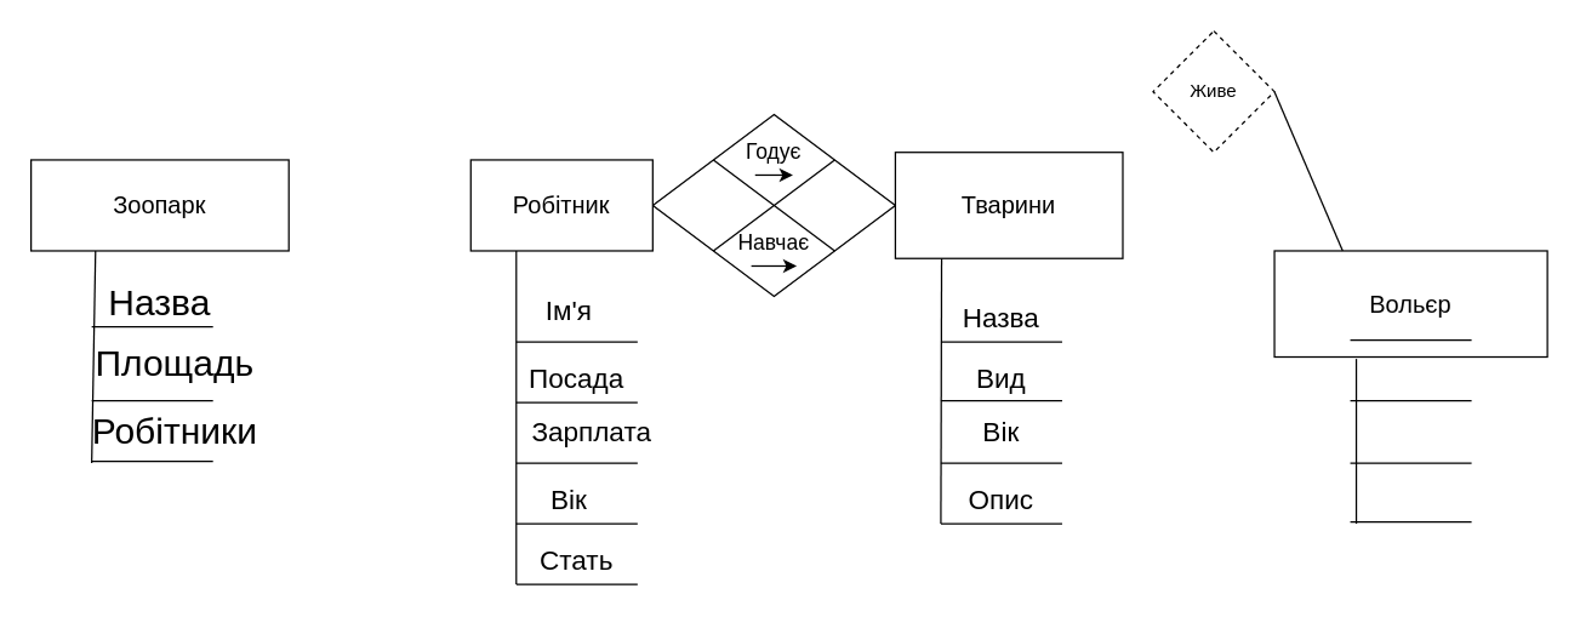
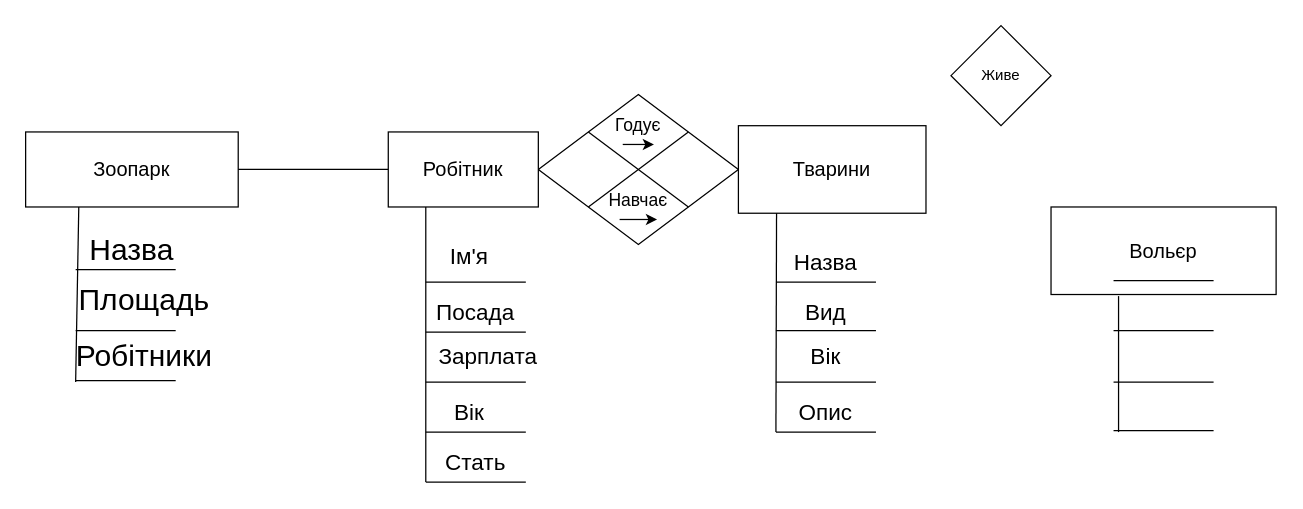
- <mxCell id="38" value="Живе" style="rhombus;whiteSpace=wrap;html=1;dashed=1;" vertex="1" parent="1"><mxGeometry x="760" y="20" width="80" height="80" as="geometry" /></mxCell>
+ <mxCell id="38" value="Живе" style="rhombus;whiteSpace=wrap;html=1;" vertex="1" parent="1"><mxGeometry x="760" y="20" width="80" height="80" as="geometry" /></mxCell>
- <mxCell id="40" value="" style="endArrow=none;html=1;rounded=0;exitX=1;exitY=0.5;exitDx=0;exitDy=0;entryX=0.25;entryY=0;entryDx=0;entryDy=0;" edge="1" parent="1" source="38" target="39"><mxGeometry width="50" height="50" relative="1" as="geometry"><mxPoint x="1060" y="405" as="sourcePoint" /><mxPoint x="1110" y="355" as="targetPoint" /></mxGeometry></mxCell>
+ <mxCell id="27" value="" style="endArrow=none;html=1;rounded=0;exitX=1;exitY=0.5;exitDx=0;exitDy=0;" edge="1" parent="1" source="2" target="28"><mxGeometry width="50" height="50" relative="1" as="geometry"><mxPoint x="650" y="425" as="sourcePoint" /><mxPoint x="330" y="135" as="targetPoint" /></mxGeometry></mxCell>
